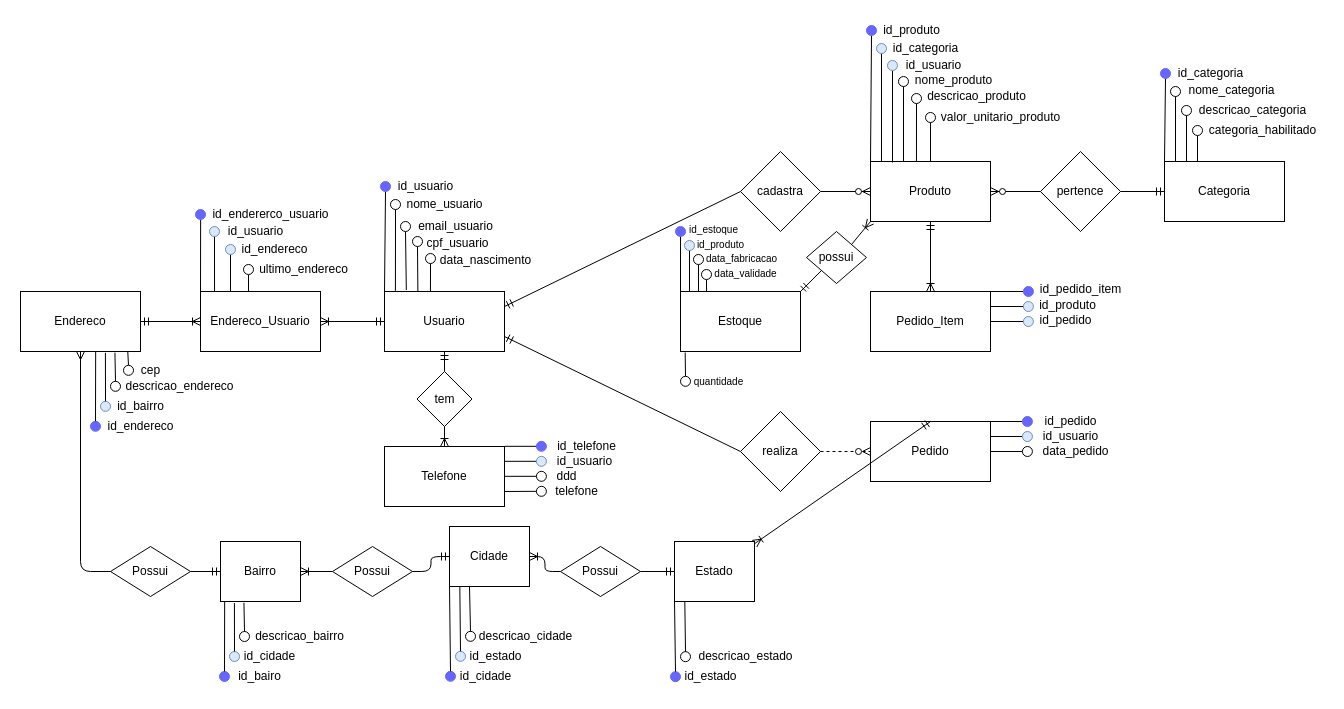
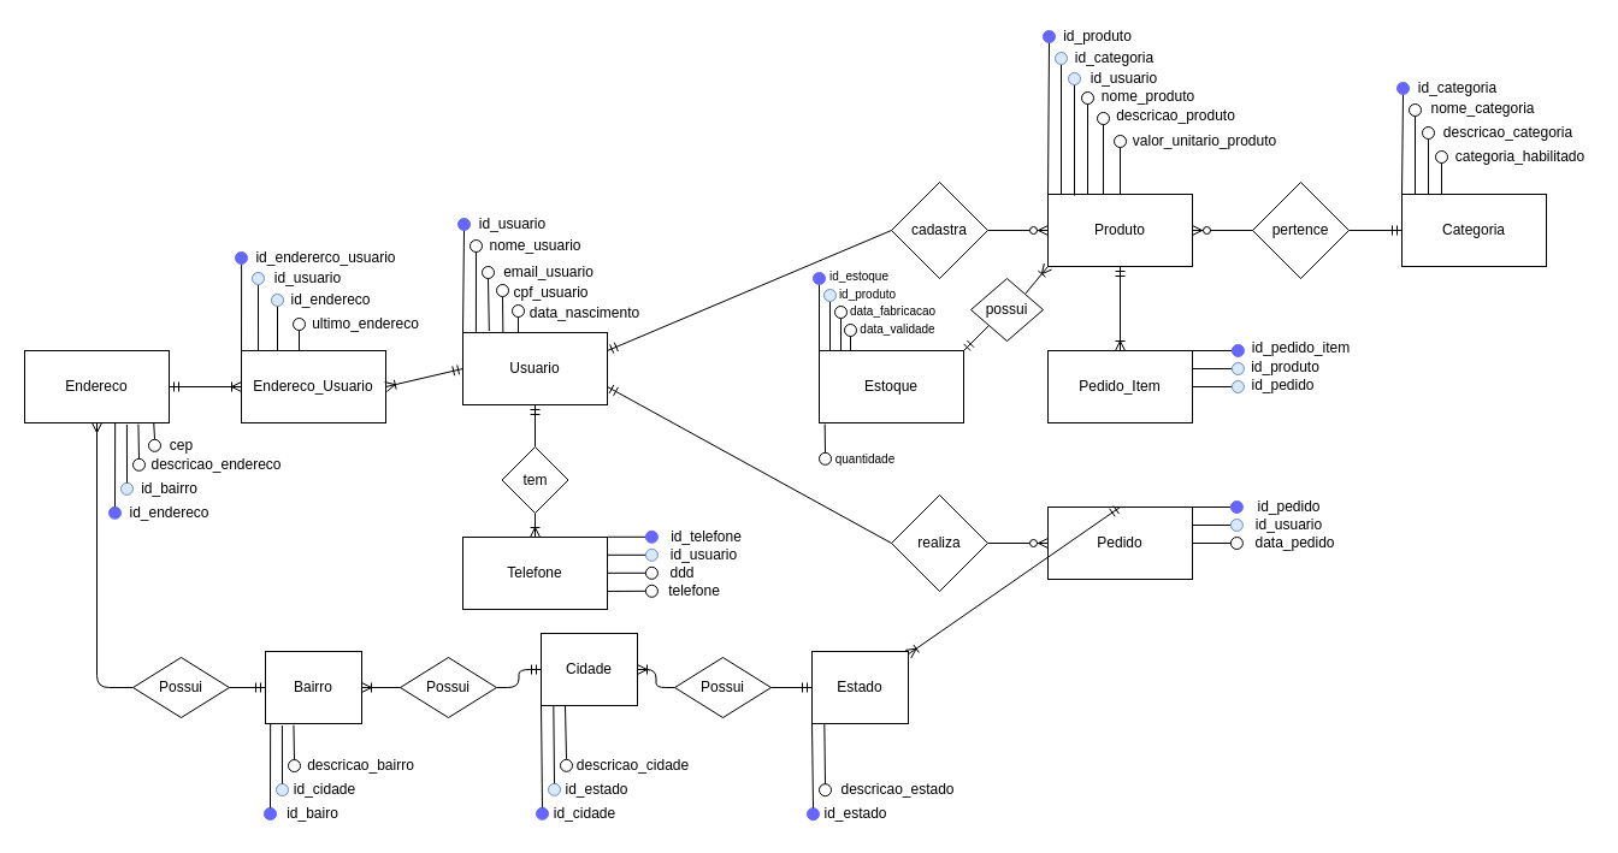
- <mxCell id="26" value="Usuario" style="rounded=0;whiteSpace=wrap;html=1;" vertex="1" parent="1"><mxGeometry x="384" y="291" width="120" height="60" as="geometry" /></mxCell>
+ <mxCell id="26" value="Usuario" style="rounded=0;whiteSpace=wrap;html=1;" vertex="1" parent="1"><mxGeometry x="384" y="276" width="120" height="60" as="geometry" /></mxCell>
- <mxCell id="9" value="" style="endArrow=ERzeroToMany;html=1;exitX=1;exitY=0.5;exitDx=0;exitDy=0;startArrow=none;startFill=0;endFill=1;entryX=0;entryY=0.5;entryDx=0;entryDy=0;dashed=1;" edge="1" parent="1" source="8" target="2"><mxGeometry width="50" height="50" relative="1" as="geometry"><mxPoint x="940" y="431" as="sourcePoint" /><mxPoint x="940" y="361" as="targetPoint" /></mxGeometry></mxCell>
+ <mxCell id="9" value="" style="endArrow=ERzeroToMany;html=1;exitX=1;exitY=0.5;exitDx=0;exitDy=0;startArrow=none;startFill=0;endFill=1;entryX=0;entryY=0.5;entryDx=0;entryDy=0;" edge="1" parent="1" source="8" target="2"><mxGeometry width="50" height="50" relative="1" as="geometry"><mxPoint x="940" y="431" as="sourcePoint" /><mxPoint x="940" y="361" as="targetPoint" /></mxGeometry></mxCell>
